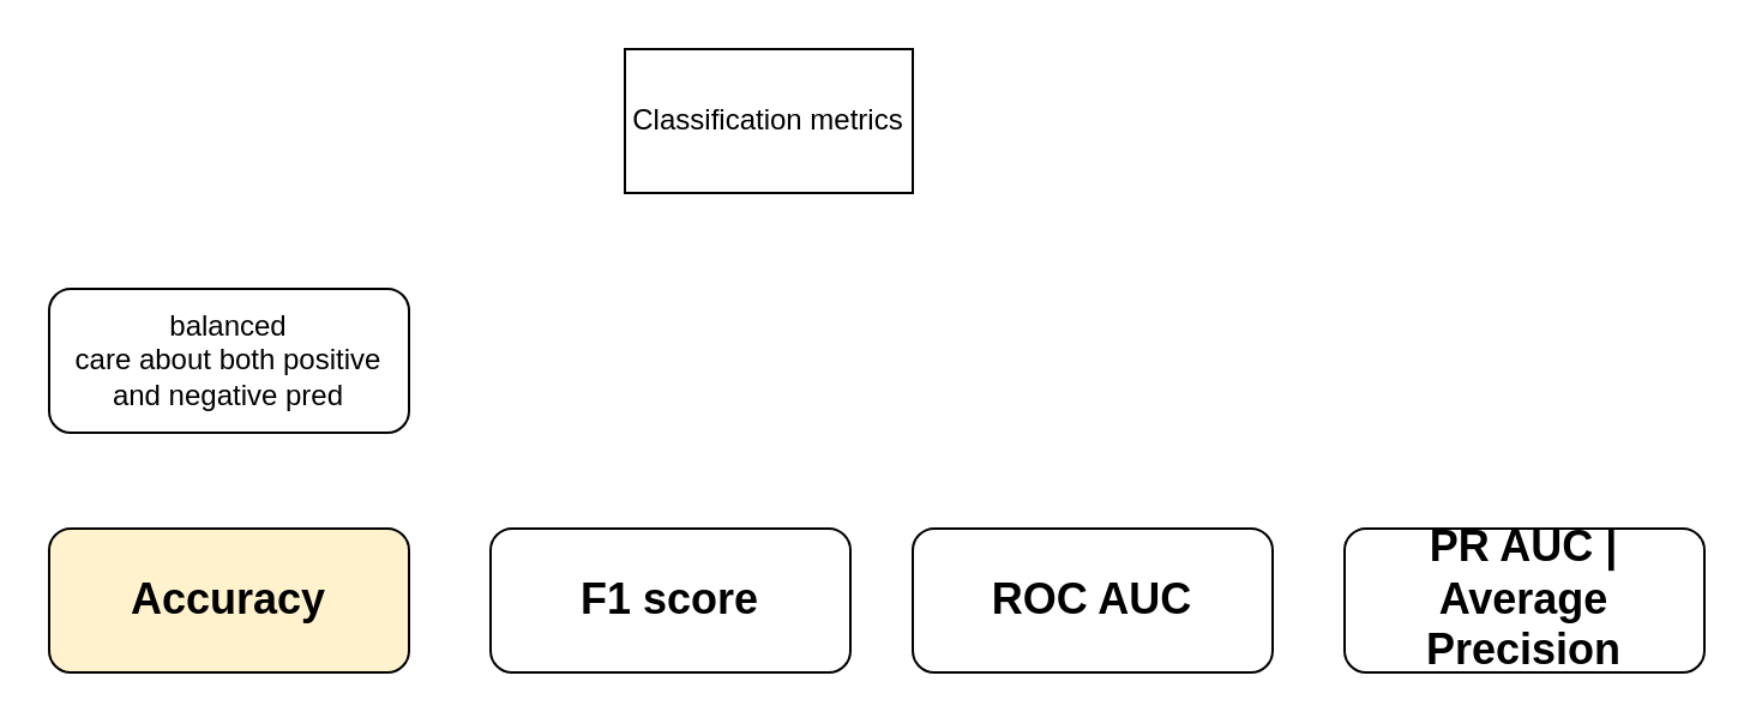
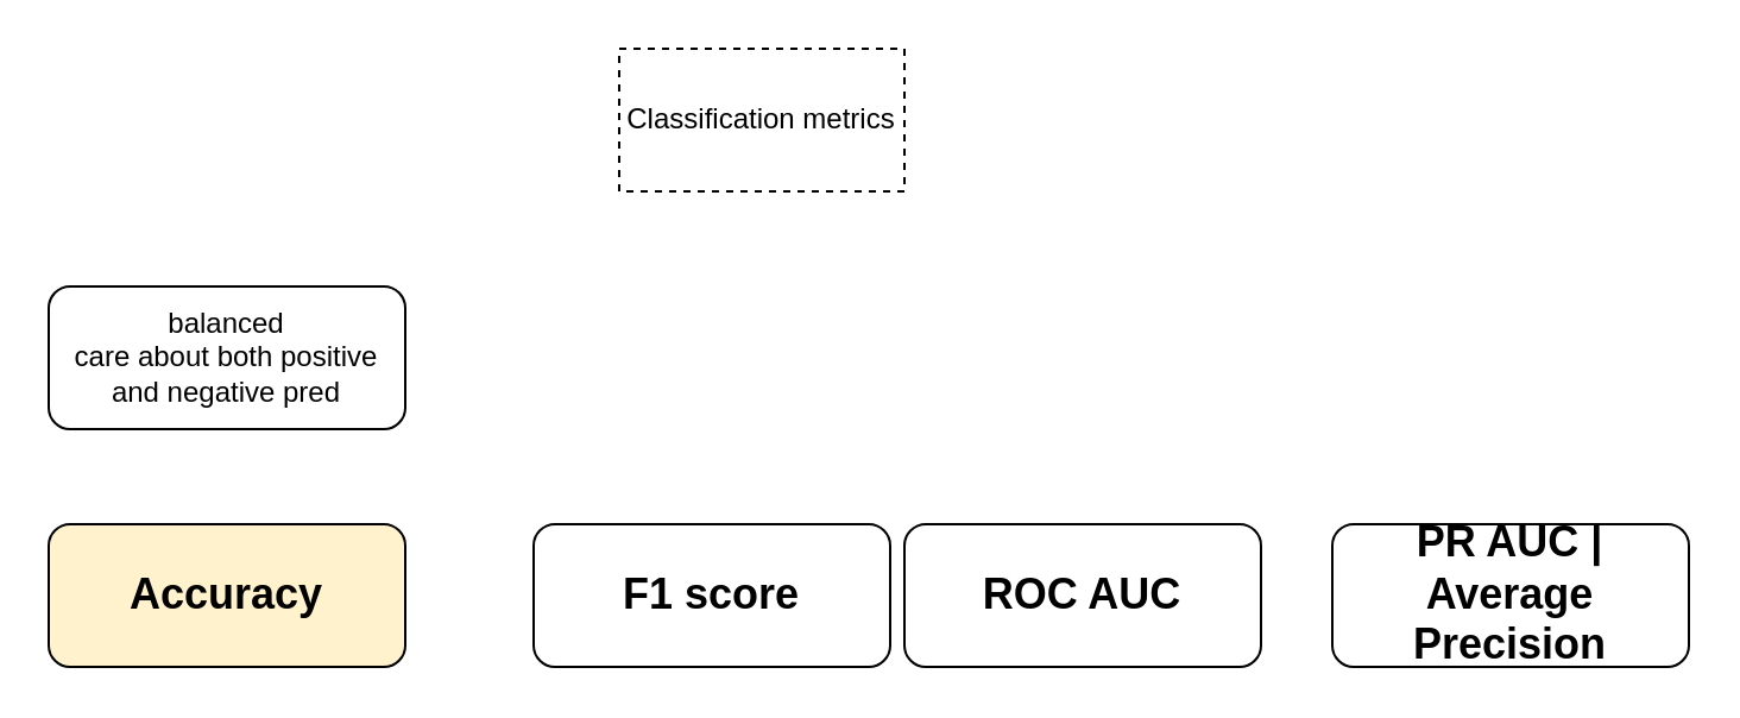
- <mxCell id="2" value="Classification metrics" style="rounded=0;whiteSpace=wrap;html=1;" vertex="1" parent="1"><mxGeometry x="260" y="20" width="120" height="60" as="geometry" /></mxCell>
+ <mxCell id="2" value="Classification metrics" style="rounded=0;whiteSpace=wrap;html=1;dashed=1;" vertex="1" parent="1"><mxGeometry x="260" y="20" width="120" height="60" as="geometry" /></mxCell>
- <mxCell id="4" value="&lt;h2 id=&quot;2&quot;&gt;F1 score&lt;/h2&gt;" style="rounded=1;whiteSpace=wrap;html=1;" vertex="1" parent="1"><mxGeometry x="204" y="220" width="150" height="60" as="geometry" /></mxCell>
+ <mxCell id="4" value="&lt;h2 id=&quot;2&quot;&gt;F1 score&lt;/h2&gt;" style="rounded=1;whiteSpace=wrap;html=1;" vertex="1" parent="1"><mxGeometry x="224" y="220" width="150" height="60" as="geometry" /></mxCell>
